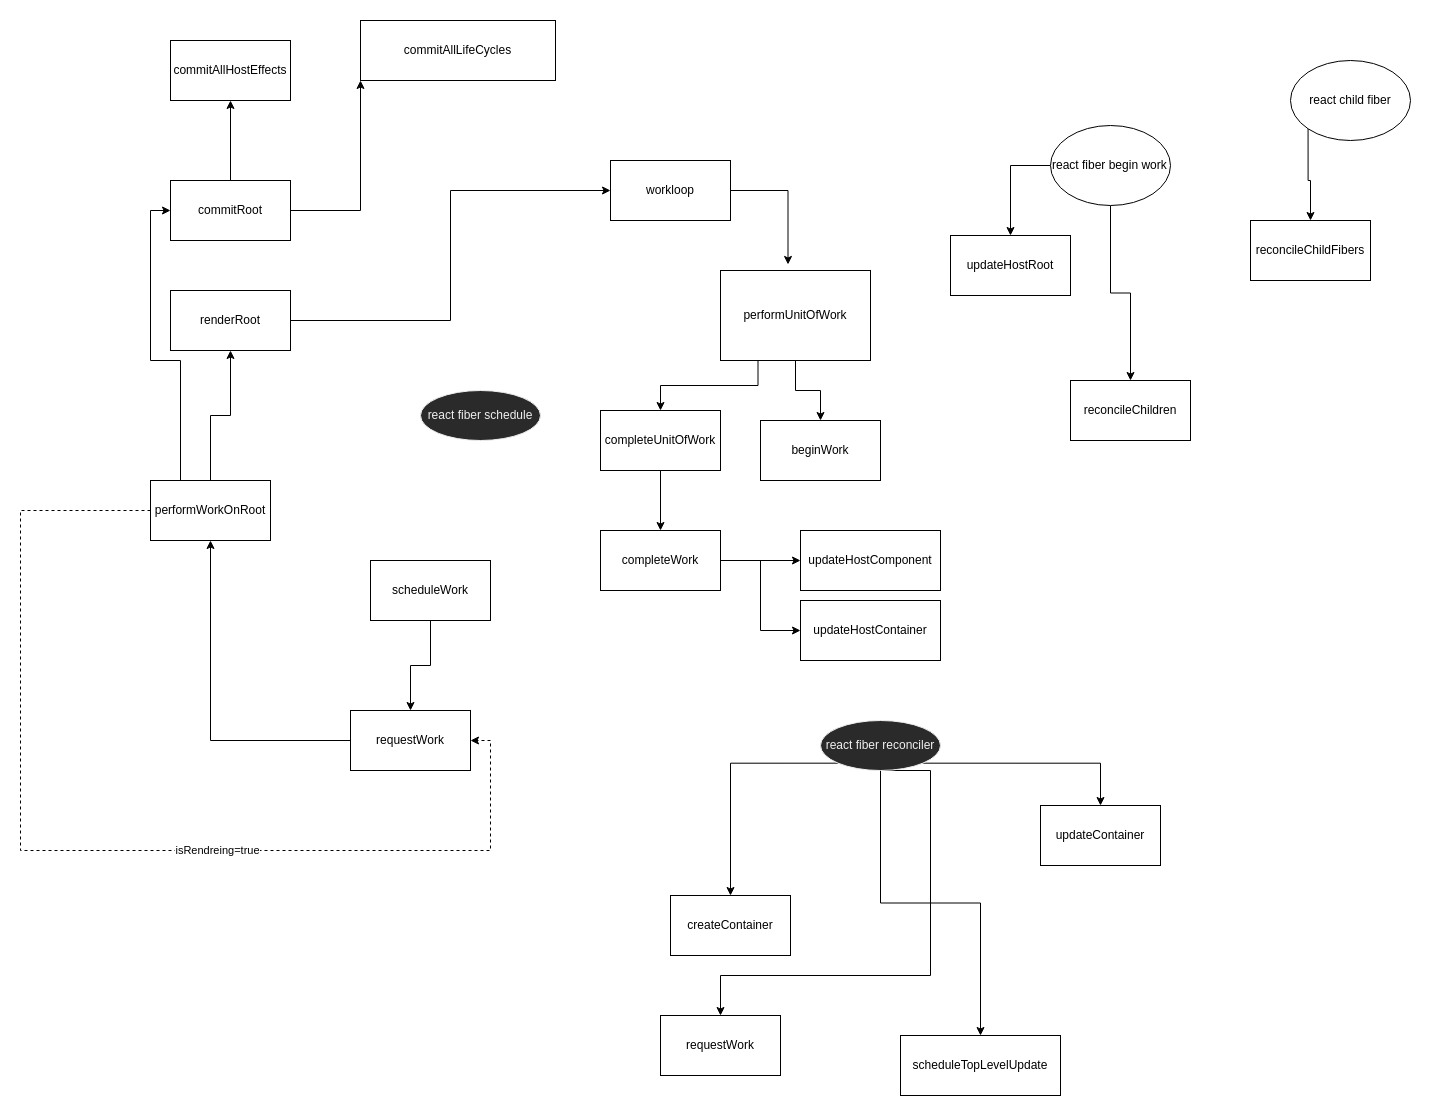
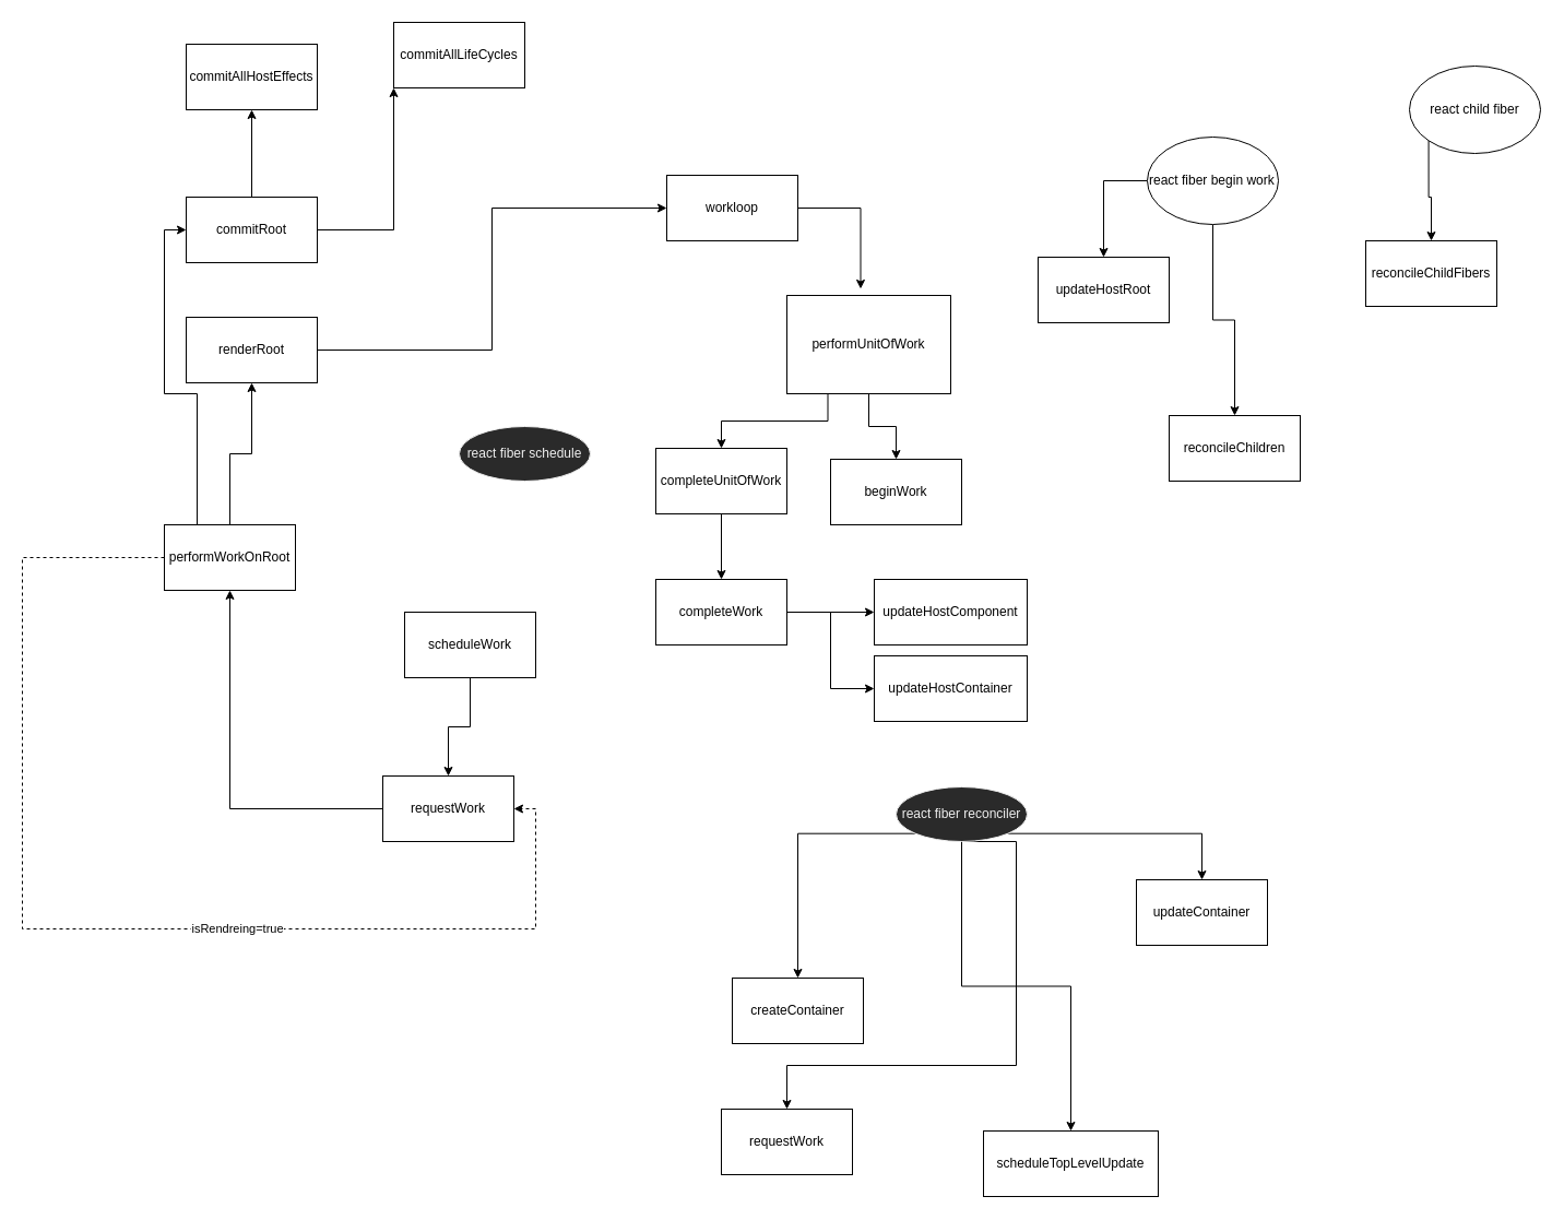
- <mxCell id="48" value="commitAllLifeCycles" style="rounded=0;whiteSpace=wrap;html=1;" vertex="1" parent="1"><mxGeometry x="360" y="20" width="195" height="60" as="geometry" /></mxCell>
+ <mxCell id="48" value="commitAllLifeCycles" style="rounded=0;whiteSpace=wrap;html=1;" vertex="1" parent="1"><mxGeometry x="360" y="20" width="120" height="60" as="geometry" /></mxCell>
